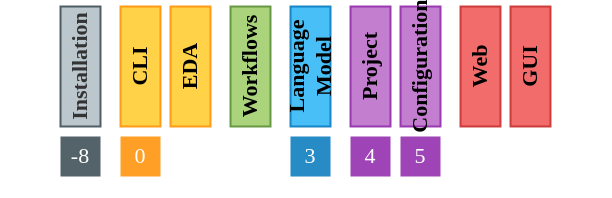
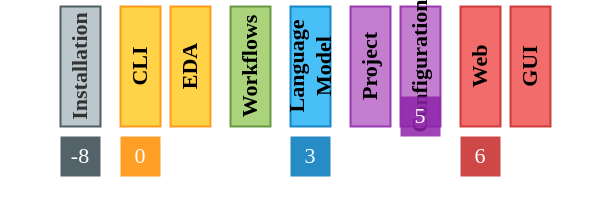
- <mxCell id="11" value="&lt;span style=&quot;font-size: 22px;&quot;&gt;4&lt;/span&gt;" style="rounded=0;whiteSpace=wrap;html=1;strokeColor=none;fontFamily=Teko;fontSize=22;fontColor=#FFFFFF;fillColor=#8e24aa;opacity=85;" parent="1" vertex="1"><mxGeometry x="350" y="110" width="40" height="40" as="geometry" /></mxCell>
- <mxCell id="12" value="&lt;span style=&quot;font-size: 22px;&quot;&gt;5&lt;/span&gt;" style="rounded=0;whiteSpace=wrap;html=1;strokeColor=none;fontFamily=Teko;fontSize=22;fillColor=#8e24aa;fontColor=#FFFFFF;opacity=85;" parent="1" vertex="1"><mxGeometry x="400" y="110" width="40" height="40" as="geometry" /></mxCell>
+ <mxCell id="12" value="&lt;span style=&quot;font-size: 22px;&quot;&gt;5&lt;/span&gt;" style="rounded=0;whiteSpace=wrap;html=1;strokeColor=none;fontFamily=Teko;fontSize=22;fillColor=#8e24aa;fontColor=#FFFFFF;opacity=85;" parent="1" vertex="1"><mxGeometry x="400" y="70" width="40" height="40" as="geometry" /></mxCell>
+ <mxCell id="16" value="&lt;span style=&quot;font-size: 22px;&quot;&gt;6&lt;/span&gt;" style="rounded=0;whiteSpace=wrap;html=1;strokeColor=none;fontFamily=Teko;fontSize=22;fontColor=#FFFFFF;fillColor=#c62828;opacity=85;" parent="1" vertex="1"><mxGeometry x="460" y="110" width="40" height="40" as="geometry" /></mxCell>
